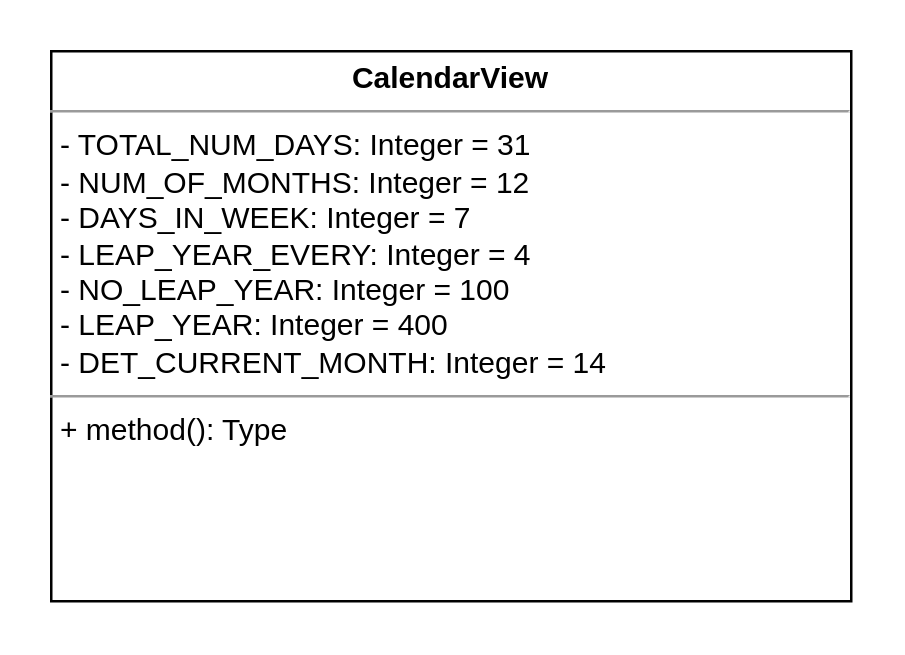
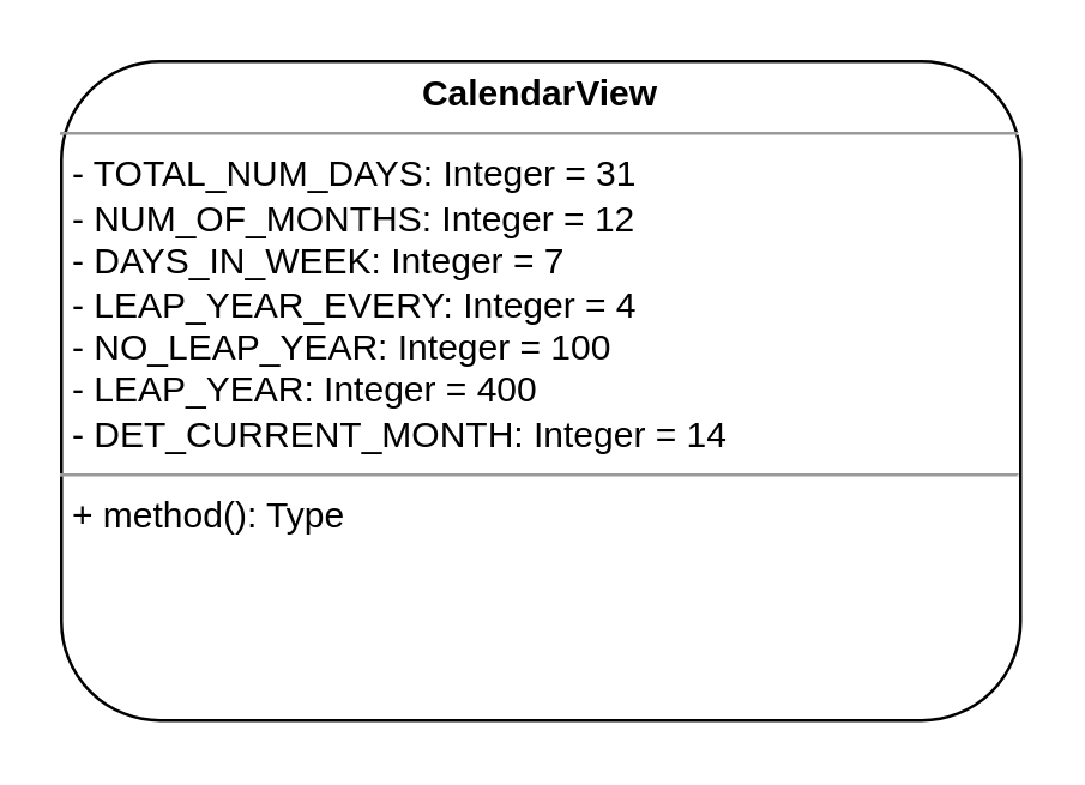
- <mxCell id="2" value="&lt;p style=&quot;margin: 0px ; margin-top: 4px ; text-align: center&quot;&gt;&lt;b&gt;CalendarView&lt;/b&gt;&lt;/p&gt;&lt;hr size=&quot;1&quot;&gt;&lt;p style=&quot;margin: 0px ; margin-left: 4px&quot;&gt;&lt;span&gt;- TOTAL_NUM_DAYS: Integer = 31&lt;/span&gt;&lt;br&gt;&lt;/p&gt;&lt;p style=&quot;margin: 0px ; margin-left: 4px&quot;&gt;- NUM_OF_MONTHS: Integer = 12&lt;/p&gt;&lt;p style=&quot;margin: 0px ; margin-left: 4px&quot;&gt;- DAYS_IN_WEEK: Integer = 7&lt;/p&gt;&lt;p style=&quot;margin: 0px ; margin-left: 4px&quot;&gt;- LEAP_YEAR_EVERY: Integer = 4&lt;/p&gt;&lt;p style=&quot;margin: 0px ; margin-left: 4px&quot;&gt;- NO_LEAP_YEAR: Integer = 100&lt;/p&gt;&lt;p style=&quot;margin: 0px ; margin-left: 4px&quot;&gt;- LEAP_YEAR: Integer = 400&lt;/p&gt;&lt;p style=&quot;margin: 0px ; margin-left: 4px&quot;&gt;- DET_CURRENT_MONTH: Integer = 14&lt;/p&gt;&lt;hr size=&quot;1&quot;&gt;&lt;p style=&quot;margin: 0px ; margin-left: 4px&quot;&gt;+ method(): Type&lt;/p&gt;" style="verticalAlign=top;align=left;overflow=fill;fontSize=12;fontFamily=Helvetica;html=1;" vertex="1" parent="1"><mxGeometry x="20" y="20" width="320" height="220" as="geometry" /></mxCell>
+ <mxCell id="2" value="&lt;p style=&quot;margin: 0px ; margin-top: 4px ; text-align: center&quot;&gt;&lt;b&gt;CalendarView&lt;/b&gt;&lt;/p&gt;&lt;hr size=&quot;1&quot;&gt;&lt;p style=&quot;margin: 0px ; margin-left: 4px&quot;&gt;&lt;span&gt;- TOTAL_NUM_DAYS: Integer = 31&lt;/span&gt;&lt;br&gt;&lt;/p&gt;&lt;p style=&quot;margin: 0px ; margin-left: 4px&quot;&gt;- NUM_OF_MONTHS: Integer = 12&lt;/p&gt;&lt;p style=&quot;margin: 0px ; margin-left: 4px&quot;&gt;- DAYS_IN_WEEK: Integer = 7&lt;/p&gt;&lt;p style=&quot;margin: 0px ; margin-left: 4px&quot;&gt;- LEAP_YEAR_EVERY: Integer = 4&lt;/p&gt;&lt;p style=&quot;margin: 0px ; margin-left: 4px&quot;&gt;- NO_LEAP_YEAR: Integer = 100&lt;/p&gt;&lt;p style=&quot;margin: 0px ; margin-left: 4px&quot;&gt;- LEAP_YEAR: Integer = 400&lt;/p&gt;&lt;p style=&quot;margin: 0px ; margin-left: 4px&quot;&gt;- DET_CURRENT_MONTH: Integer = 14&lt;/p&gt;&lt;hr size=&quot;1&quot;&gt;&lt;p style=&quot;margin: 0px ; margin-left: 4px&quot;&gt;+ method(): Type&lt;/p&gt;" style="verticalAlign=top;align=left;overflow=fill;fontSize=12;fontFamily=Helvetica;html=1;rounded=1;" vertex="1" parent="1"><mxGeometry x="20" y="20" width="320" height="220" as="geometry" /></mxCell>
